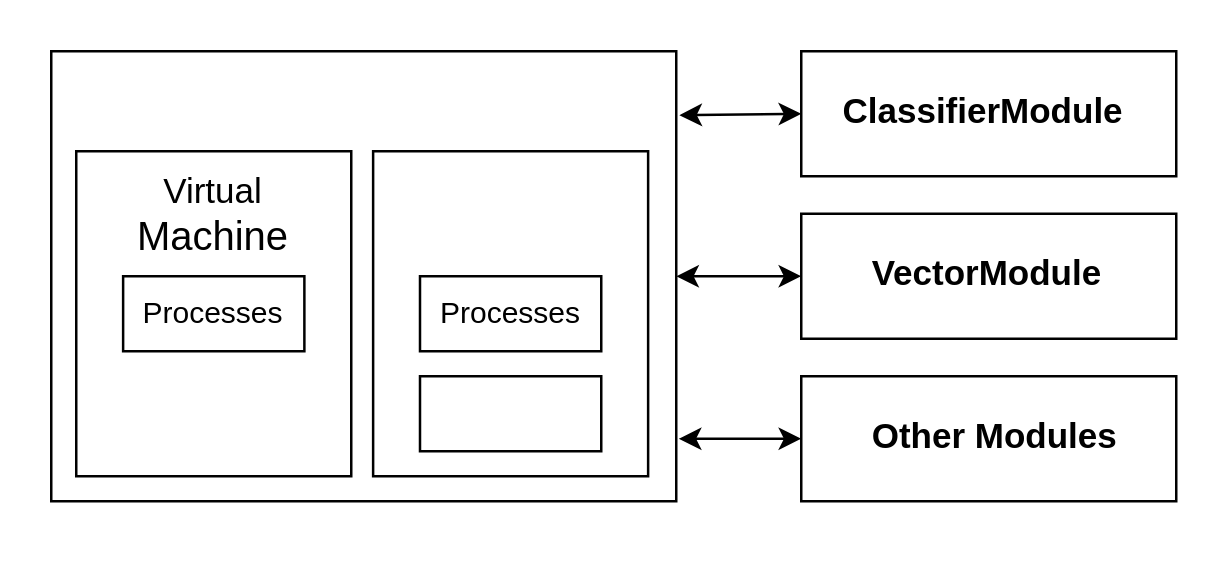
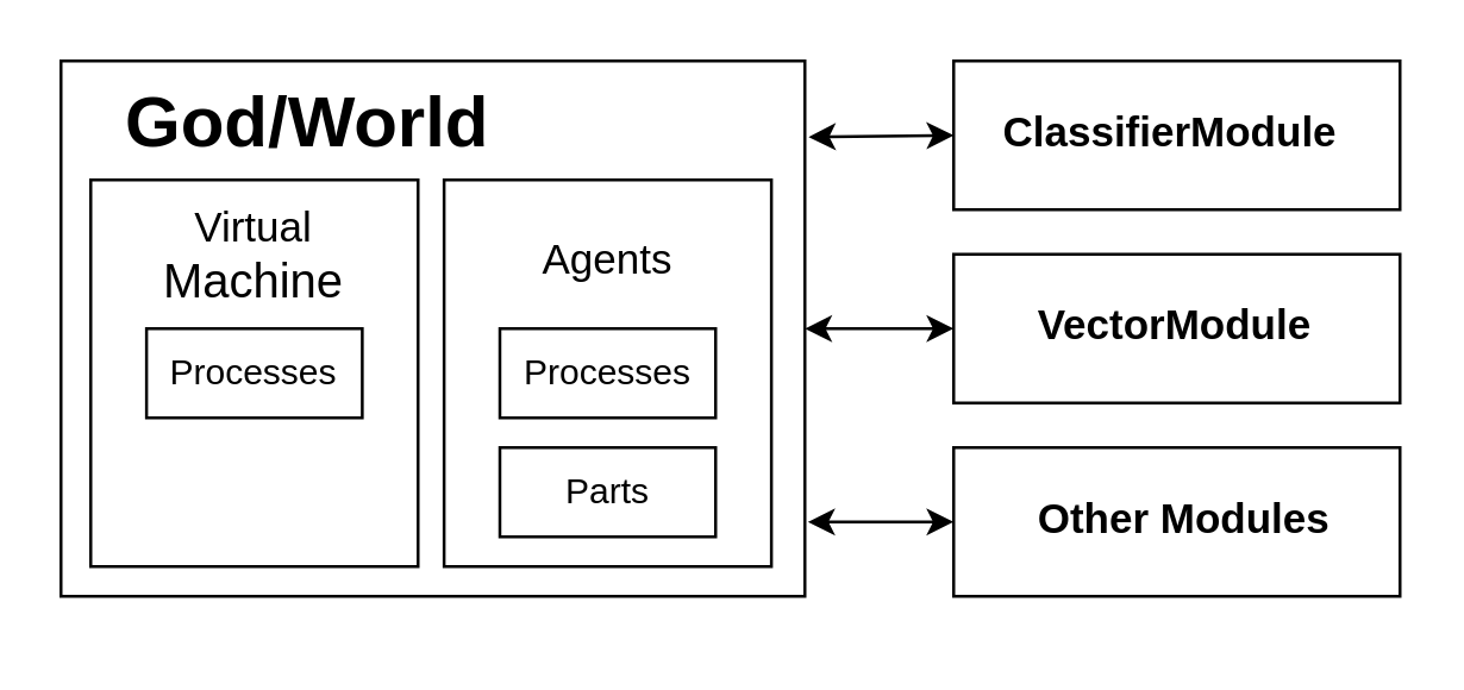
+ <mxCell id="6" value="&lt;h1 style=&quot;margin-top: 0px;&quot;&gt;God/World&lt;/h1&gt;" style="text;html=1;whiteSpace=wrap;overflow=hidden;rounded=0;" parent="2" vertex="1"><mxGeometry x="20" width="180" height="40" as="geometry" /></mxCell>
+ <mxCell id="8" value="&lt;span style=&quot;font-size: 14px;&quot;&gt;Agents&lt;/span&gt;&lt;div&gt;&lt;span style=&quot;font-size: 14px;&quot;&gt;&lt;br&gt;&lt;/span&gt;&lt;/div&gt;" style="text;html=1;align=center;verticalAlign=middle;whiteSpace=wrap;rounded=0;movable=0;resizable=0;rotatable=0;deletable=0;editable=0;locked=1;connectable=0;" parent="2" vertex="1"><mxGeometry x="153.75" y="60" width="60" height="30" as="geometry" /></mxCell>
+ <mxCell id="15" value="Parts" style="text;html=1;align=center;verticalAlign=middle;whiteSpace=wrap;rounded=0;" parent="2" vertex="1"><mxGeometry x="153.75" y="130" width="60" height="30" as="geometry" /></mxCell>
